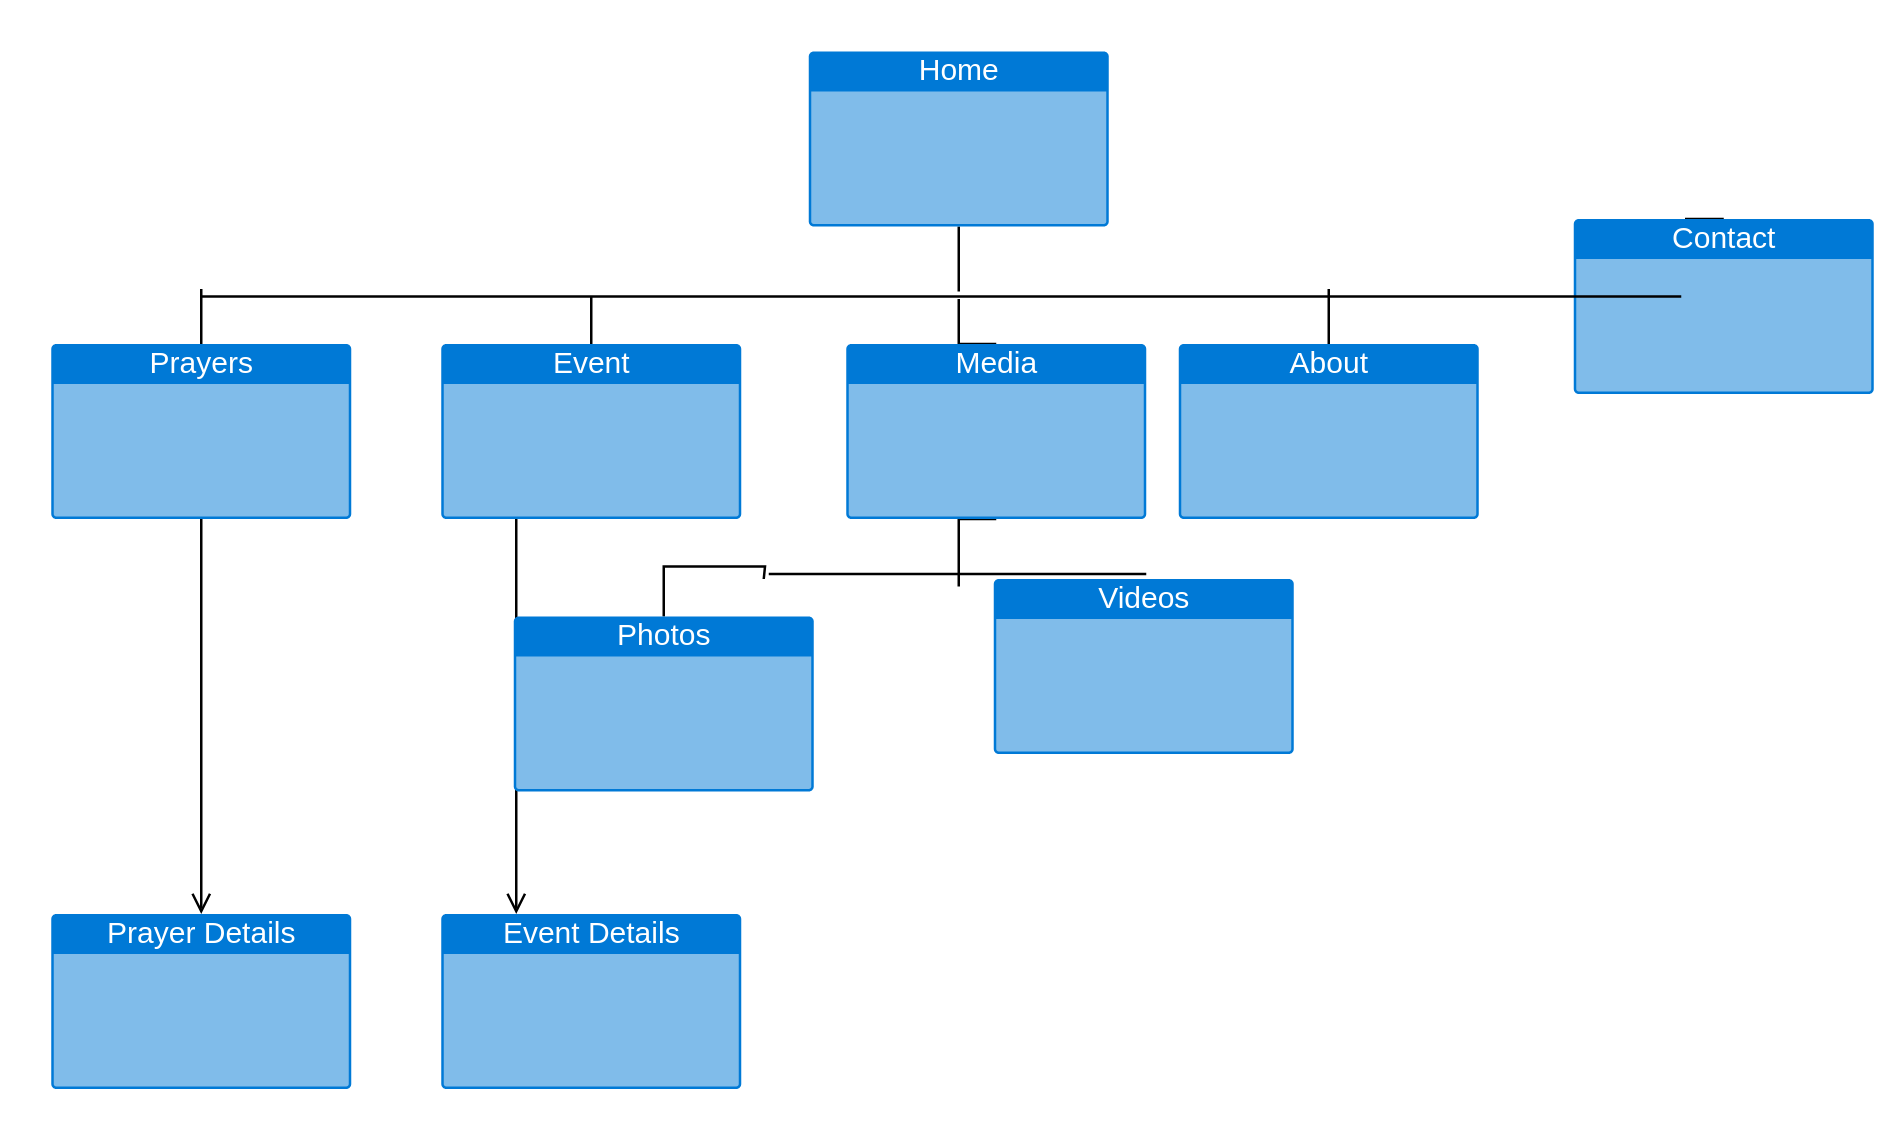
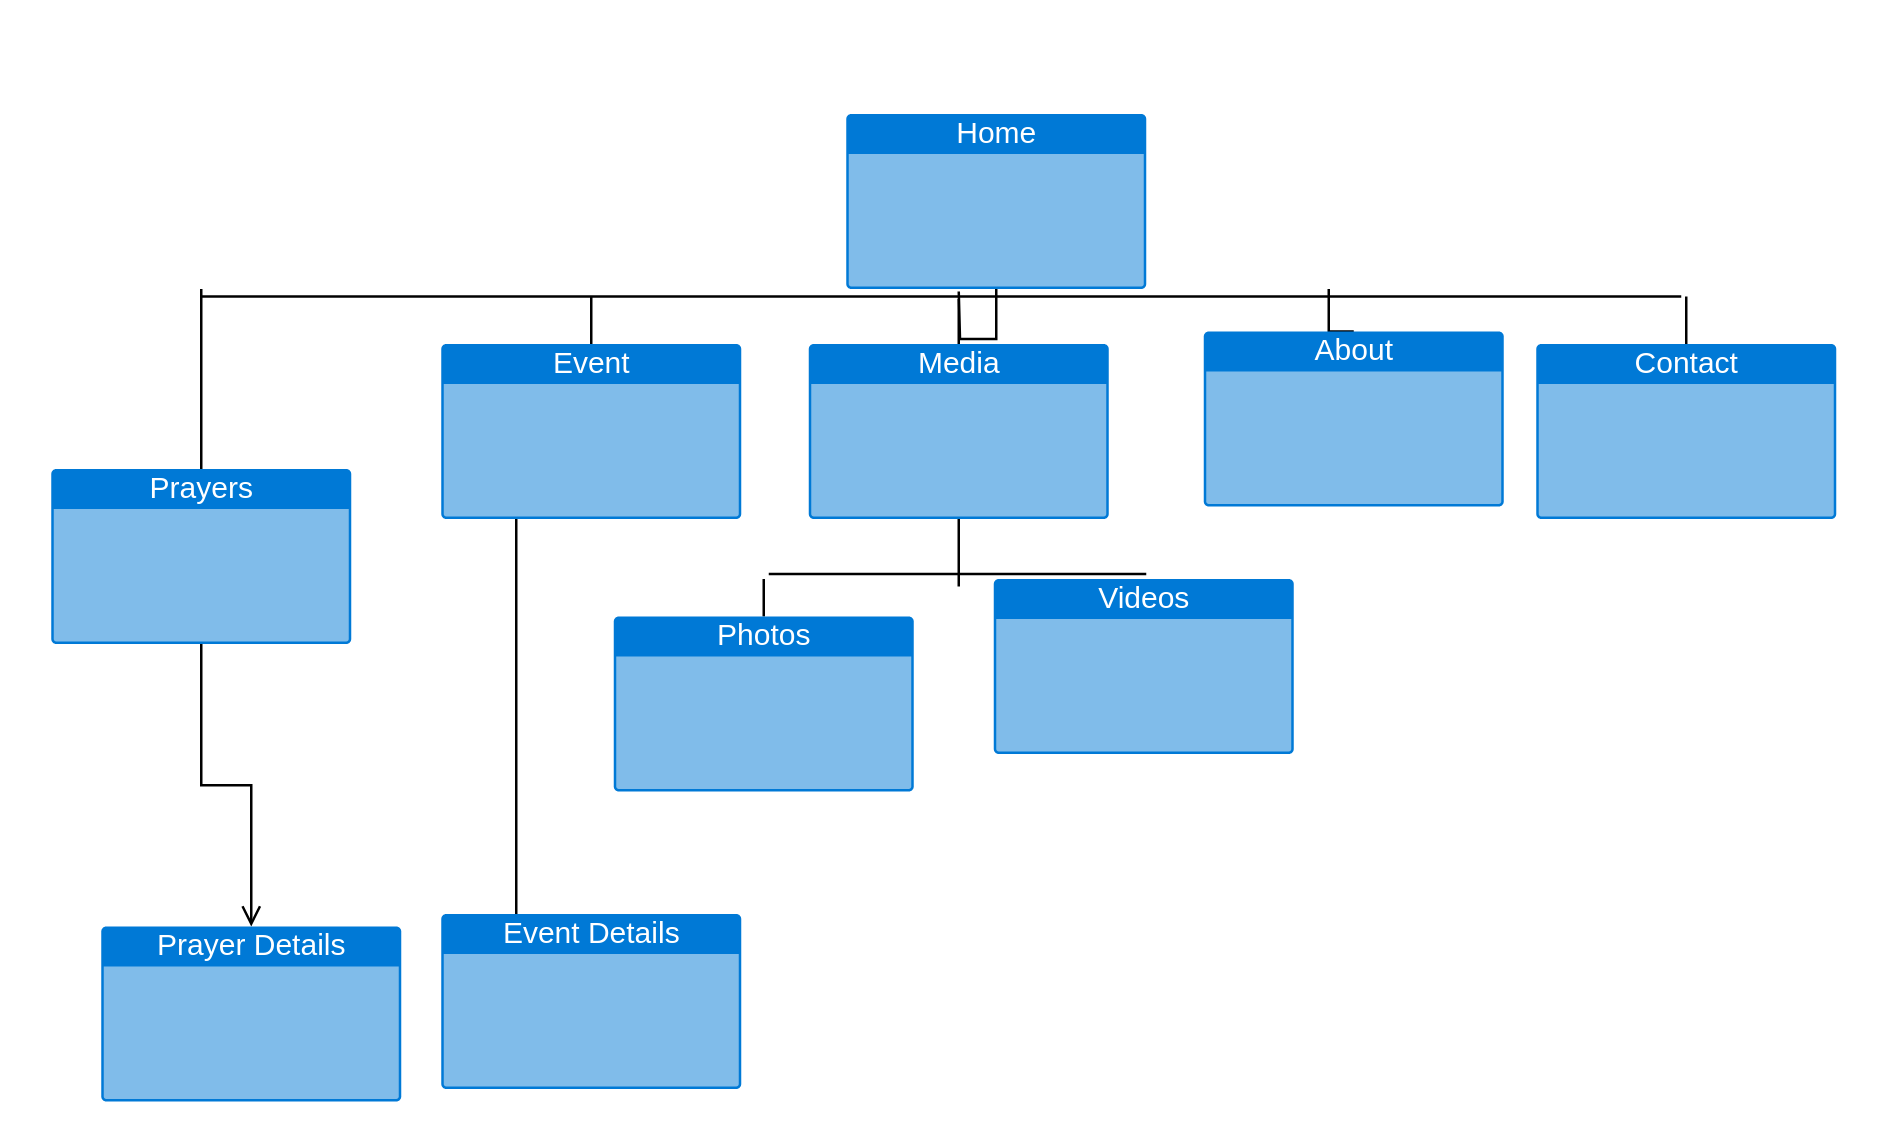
- <mxCell id="3" value="Home" style="html=1;strokeColor=none;fillColor=#0079D6;labelPosition=center;verticalLabelPosition=middle;verticalAlign=top;align=center;fontSize=12;outlineConnect=0;spacingTop=-6;fontColor=#FFFFFF;shape=mxgraph.sitemap.page;" vertex="1" parent="1"><mxGeometry x="323" y="20" width="120" height="70" as="geometry" /></mxCell>
+ <mxCell id="3" value="Home" style="html=1;strokeColor=none;fillColor=#0079D6;labelPosition=center;verticalLabelPosition=middle;verticalAlign=top;align=center;fontSize=12;outlineConnect=0;spacingTop=-6;fontColor=#FFFFFF;shape=mxgraph.sitemap.page;" vertex="1" parent="1"><mxGeometry x="338" y="45" width="120" height="70" as="geometry" /></mxCell>
- <mxCell id="18" value="Contact" style="html=1;strokeColor=none;fillColor=#0079D6;labelPosition=center;verticalLabelPosition=middle;verticalAlign=top;align=center;fontSize=12;outlineConnect=0;spacingTop=-6;fontColor=#FFFFFF;shape=mxgraph.sitemap.page;" vertex="1" parent="1"><mxGeometry x="629" y="87" width="120" height="70" as="geometry" /></mxCell>
+ <mxCell id="18" value="Contact" style="html=1;strokeColor=none;fillColor=#0079D6;labelPosition=center;verticalLabelPosition=middle;verticalAlign=top;align=center;fontSize=12;outlineConnect=0;spacingTop=-6;fontColor=#FFFFFF;shape=mxgraph.sitemap.page;" vertex="1" parent="1"><mxGeometry x="614" y="137" width="120" height="70" as="geometry" /></mxCell>
- <mxCell id="21" value="Prayers" style="html=1;strokeColor=none;fillColor=#0079D6;labelPosition=center;verticalLabelPosition=middle;verticalAlign=top;align=center;fontSize=12;outlineConnect=0;spacingTop=-6;fontColor=#FFFFFF;shape=mxgraph.sitemap.page;" vertex="1" parent="1"><mxGeometry x="20" y="137" width="120" height="70" as="geometry" /></mxCell>
+ <mxCell id="21" value="Prayers" style="html=1;strokeColor=none;fillColor=#0079D6;labelPosition=center;verticalLabelPosition=middle;verticalAlign=top;align=center;fontSize=12;outlineConnect=0;spacingTop=-6;fontColor=#FFFFFF;shape=mxgraph.sitemap.page;" vertex="1" parent="1"><mxGeometry x="20" y="187" width="120" height="70" as="geometry" /></mxCell>
- <mxCell id="10" value="Media" style="html=1;strokeColor=none;fillColor=#0079D6;labelPosition=center;verticalLabelPosition=middle;verticalAlign=top;align=center;fontSize=12;outlineConnect=0;spacingTop=-6;fontColor=#FFFFFF;shape=mxgraph.sitemap.page;" vertex="1" parent="1"><mxGeometry x="338" y="137" width="120" height="70" as="geometry" /></mxCell>
+ <mxCell id="10" value="Media" style="html=1;strokeColor=none;fillColor=#0079D6;labelPosition=center;verticalLabelPosition=middle;verticalAlign=top;align=center;fontSize=12;outlineConnect=0;spacingTop=-6;fontColor=#FFFFFF;shape=mxgraph.sitemap.page;" vertex="1" parent="1"><mxGeometry x="323" y="137" width="120" height="70" as="geometry" /></mxCell>
- <mxCell id="16" value="About" style="html=1;strokeColor=none;fillColor=#0079D6;labelPosition=center;verticalLabelPosition=middle;verticalAlign=top;align=center;fontSize=12;outlineConnect=0;spacingTop=-6;fontColor=#FFFFFF;shape=mxgraph.sitemap.page;" vertex="1" parent="1"><mxGeometry x="471" y="137" width="120" height="70" as="geometry" /></mxCell>
+ <mxCell id="16" value="About" style="html=1;strokeColor=none;fillColor=#0079D6;labelPosition=center;verticalLabelPosition=middle;verticalAlign=top;align=center;fontSize=12;outlineConnect=0;spacingTop=-6;fontColor=#FFFFFF;shape=mxgraph.sitemap.page;" vertex="1" parent="1"><mxGeometry x="481" y="132" width="120" height="70" as="geometry" /></mxCell>
- <mxCell id="12" value="Photos" style="html=1;strokeColor=none;fillColor=#0079D6;labelPosition=center;verticalLabelPosition=middle;verticalAlign=top;align=center;fontSize=12;outlineConnect=0;spacingTop=-6;fontColor=#FFFFFF;shape=mxgraph.sitemap.page;" vertex="1" parent="1"><mxGeometry x="205" y="246" width="120" height="70" as="geometry" /></mxCell>
+ <mxCell id="12" value="Photos" style="html=1;strokeColor=none;fillColor=#0079D6;labelPosition=center;verticalLabelPosition=middle;verticalAlign=top;align=center;fontSize=12;outlineConnect=0;spacingTop=-6;fontColor=#FFFFFF;shape=mxgraph.sitemap.page;" vertex="1" parent="1"><mxGeometry x="245" y="246" width="120" height="70" as="geometry" /></mxCell>
- <mxCell id="5" style="edgeStyle=orthogonalEdgeStyle;rounded=0;orthogonalLoop=1;jettySize=auto;html=1;exitX=0.25;exitY=1;exitDx=0;exitDy=0;exitPerimeter=0;entryX=0.25;entryY=0;entryDx=0;entryDy=0;entryPerimeter=0;endArrow=open;endFill=0;" edge="1" parent="1" source="6" target="7"><mxGeometry relative="1" as="geometry" /></mxCell>
+ <mxCell id="5" style="edgeStyle=orthogonalEdgeStyle;rounded=0;orthogonalLoop=1;jettySize=auto;html=1;exitX=0.25;exitY=1;exitDx=0;exitDy=0;exitPerimeter=0;entryX=0.25;entryY=0;entryDx=0;entryDy=0;entryPerimeter=0;endArrow=none;endFill=0;" edge="1" parent="1" source="6" target="7"><mxGeometry relative="1" as="geometry" /></mxCell>
- <mxCell id="22" value="Prayer Details" style="html=1;strokeColor=none;fillColor=#0079D6;labelPosition=center;verticalLabelPosition=middle;verticalAlign=top;align=center;fontSize=12;outlineConnect=0;spacingTop=-6;fontColor=#FFFFFF;shape=mxgraph.sitemap.page;" vertex="1" parent="1"><mxGeometry x="20" y="365" width="120" height="70" as="geometry" /></mxCell>
+ <mxCell id="22" value="Prayer Details" style="html=1;strokeColor=none;fillColor=#0079D6;labelPosition=center;verticalLabelPosition=middle;verticalAlign=top;align=center;fontSize=12;outlineConnect=0;spacingTop=-6;fontColor=#FFFFFF;shape=mxgraph.sitemap.page;" vertex="1" parent="1"><mxGeometry x="40" y="370" width="120" height="70" as="geometry" /></mxCell>
